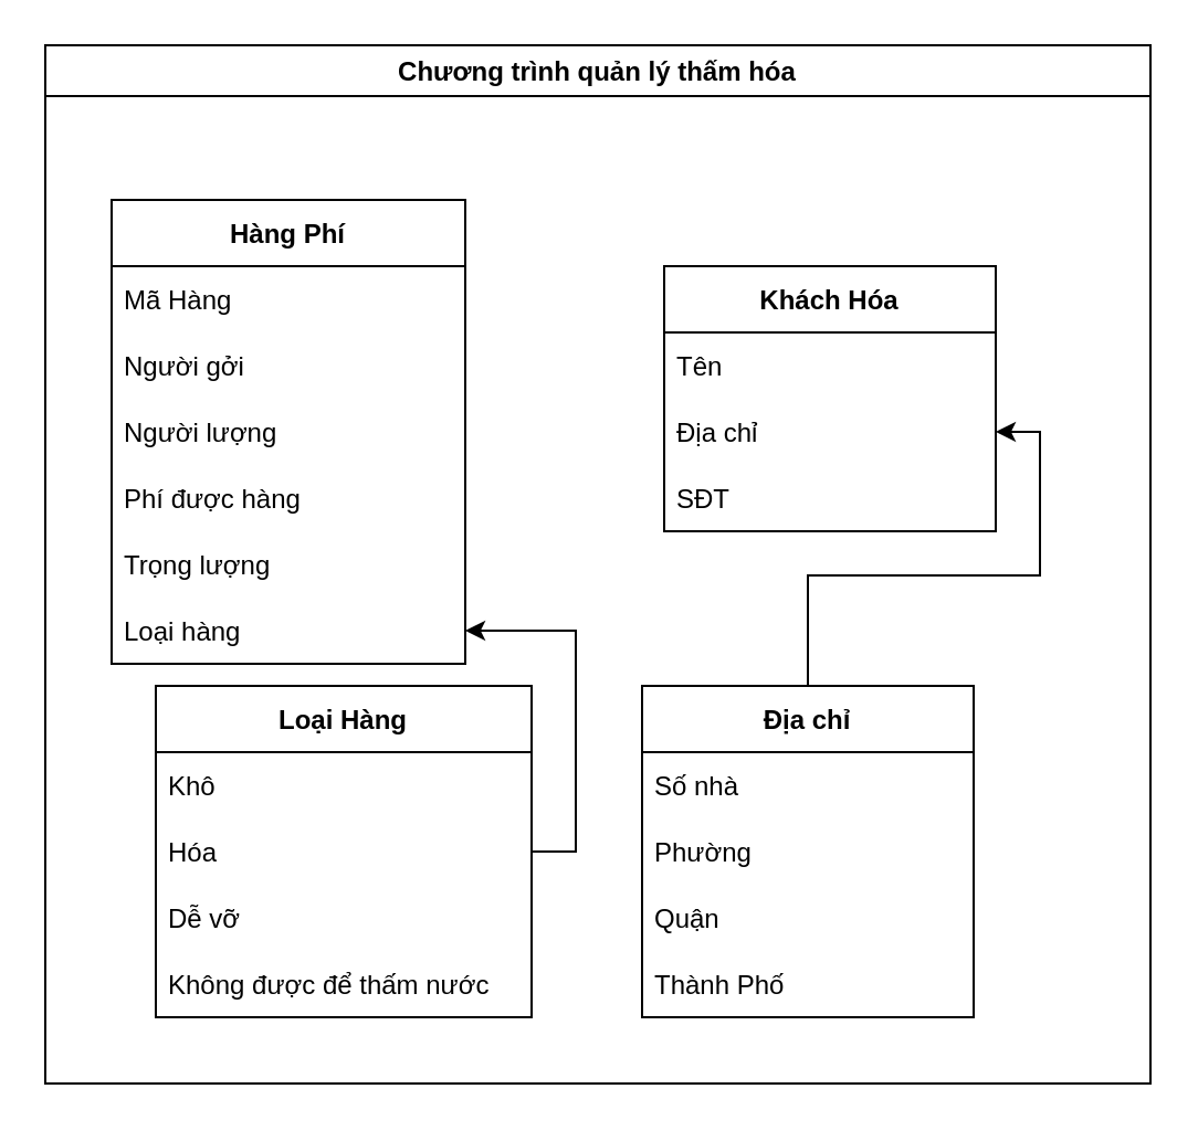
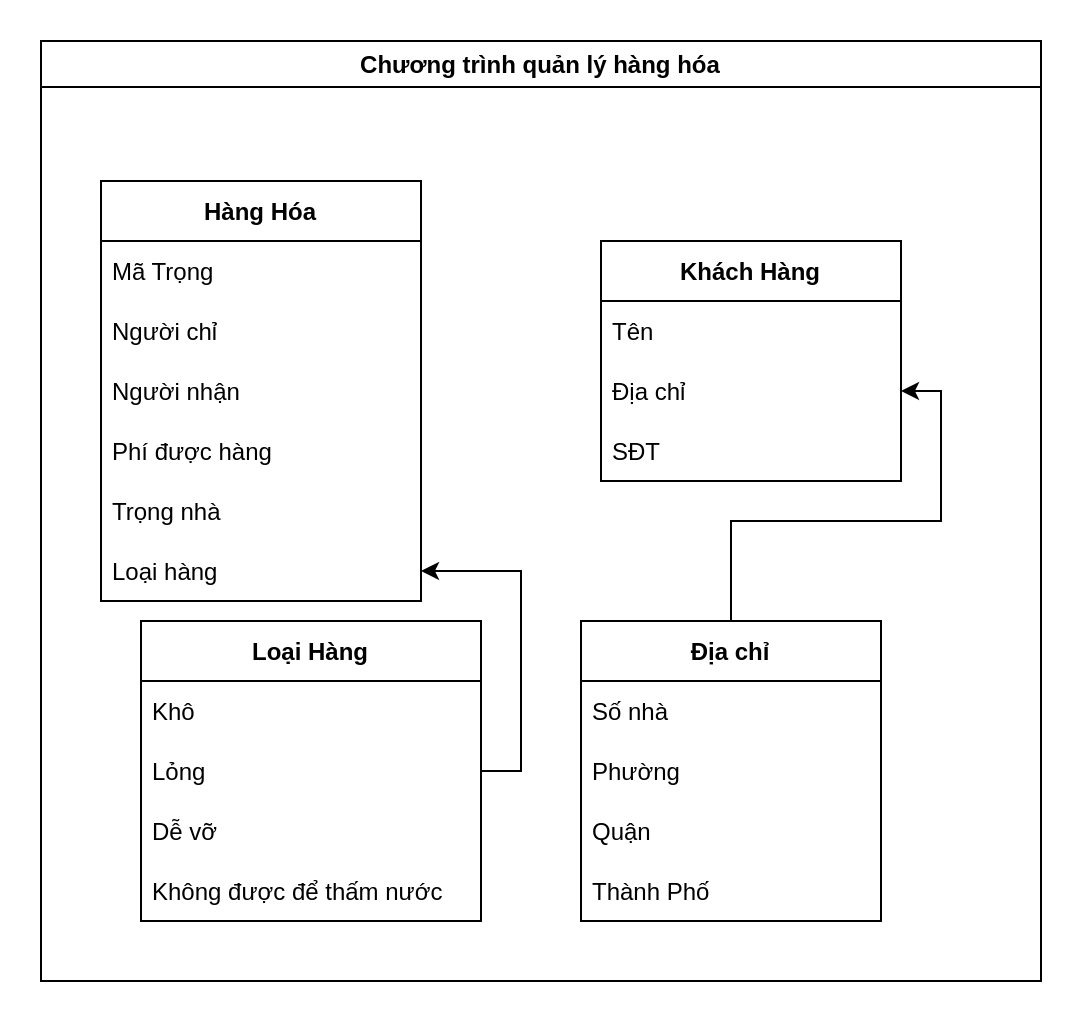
- <mxCell id="14" value="Chương trình quản lý thấm hóa" style="swimlane;" vertex="1" parent="1"><mxGeometry x="20" y="20" width="500" height="470" as="geometry" /></mxCell>
+ <mxCell id="14" value="Chương trình quản lý hàng hóa" style="swimlane;" vertex="1" parent="1"><mxGeometry x="20" y="20" width="500" height="470" as="geometry" /></mxCell>
- <mxCell id="6" value="Hàng Phí" style="swimlane;fontStyle=1;childLayout=stackLayout;horizontal=1;startSize=30;horizontalStack=0;resizeParent=1;resizeParentMax=0;resizeLast=0;collapsible=1;marginBottom=0;" vertex="1" parent="1"><mxGeometry x="50" y="90" width="160" height="210" as="geometry"><mxRectangle x="60" y="400" width="90" height="30" as="alternateBounds" /></mxGeometry></mxCell>
+ <mxCell id="6" value="Hàng Hóa" style="swimlane;fontStyle=1;childLayout=stackLayout;horizontal=1;startSize=30;horizontalStack=0;resizeParent=1;resizeParentMax=0;resizeLast=0;collapsible=1;marginBottom=0;" vertex="1" parent="1"><mxGeometry x="50" y="90" width="160" height="210" as="geometry"><mxRectangle x="60" y="400" width="90" height="30" as="alternateBounds" /></mxGeometry></mxCell>
- <mxCell id="7" value="Mã Hàng" style="text;strokeColor=none;fillColor=none;align=left;verticalAlign=middle;spacingLeft=4;spacingRight=4;overflow=hidden;points=[[0,0.5],[1,0.5]];portConstraint=eastwest;rotatable=0;" vertex="1" parent="6"><mxGeometry y="30" width="160" height="30" as="geometry" /></mxCell>
+ <mxCell id="7" value="Mã Trọng" style="text;strokeColor=none;fillColor=none;align=left;verticalAlign=middle;spacingLeft=4;spacingRight=4;overflow=hidden;points=[[0,0.5],[1,0.5]];portConstraint=eastwest;rotatable=0;" vertex="1" parent="6"><mxGeometry y="30" width="160" height="30" as="geometry" /></mxCell>
- <mxCell id="2" value="Khách Hóa" style="swimlane;fontStyle=1;childLayout=stackLayout;horizontal=1;startSize=30;horizontalStack=0;resizeParent=1;resizeParentMax=0;resizeLast=0;collapsible=1;marginBottom=0;" vertex="1" parent="1"><mxGeometry x="300" y="120" width="150" height="120" as="geometry"><mxRectangle x="60" y="400" width="90" height="30" as="alternateBounds" /></mxGeometry></mxCell>
+ <mxCell id="2" value="Khách Hàng" style="swimlane;fontStyle=1;childLayout=stackLayout;horizontal=1;startSize=30;horizontalStack=0;resizeParent=1;resizeParentMax=0;resizeLast=0;collapsible=1;marginBottom=0;" vertex="1" parent="1"><mxGeometry x="300" y="120" width="150" height="120" as="geometry"><mxRectangle x="60" y="400" width="90" height="30" as="alternateBounds" /></mxGeometry></mxCell>
- <mxCell id="8" value="Người gởi" style="text;strokeColor=none;fillColor=none;align=left;verticalAlign=middle;spacingLeft=4;spacingRight=4;overflow=hidden;points=[[0,0.5],[1,0.5]];portConstraint=eastwest;rotatable=0;" vertex="1" parent="6"><mxGeometry y="60" width="160" height="30" as="geometry" /></mxCell>
+ <mxCell id="8" value="Người chỉ" style="text;strokeColor=none;fillColor=none;align=left;verticalAlign=middle;spacingLeft=4;spacingRight=4;overflow=hidden;points=[[0,0.5],[1,0.5]];portConstraint=eastwest;rotatable=0;" vertex="1" parent="6"><mxGeometry y="60" width="160" height="30" as="geometry" /></mxCell>
- <mxCell id="9" value="Người lượng" style="text;strokeColor=none;fillColor=none;align=left;verticalAlign=middle;spacingLeft=4;spacingRight=4;overflow=hidden;points=[[0,0.5],[1,0.5]];portConstraint=eastwest;rotatable=0;" vertex="1" parent="6"><mxGeometry y="90" width="160" height="30" as="geometry" /></mxCell>
+ <mxCell id="9" value="Người nhận" style="text;strokeColor=none;fillColor=none;align=left;verticalAlign=middle;spacingLeft=4;spacingRight=4;overflow=hidden;points=[[0,0.5],[1,0.5]];portConstraint=eastwest;rotatable=0;" vertex="1" parent="6"><mxGeometry y="90" width="160" height="30" as="geometry" /></mxCell>
- <mxCell id="11" value="Trọng lượng" style="text;strokeColor=none;fillColor=none;align=left;verticalAlign=middle;spacingLeft=4;spacingRight=4;overflow=hidden;points=[[0,0.5],[1,0.5]];portConstraint=eastwest;rotatable=0;" vertex="1" parent="6"><mxGeometry y="150" width="160" height="30" as="geometry" /></mxCell>
+ <mxCell id="11" value="Trọng nhà" style="text;strokeColor=none;fillColor=none;align=left;verticalAlign=middle;spacingLeft=4;spacingRight=4;overflow=hidden;points=[[0,0.5],[1,0.5]];portConstraint=eastwest;rotatable=0;" vertex="1" parent="6"><mxGeometry y="150" width="160" height="30" as="geometry" /></mxCell>
- <mxCell id="22" value="Hóa" style="text;strokeColor=none;fillColor=none;align=left;verticalAlign=middle;spacingLeft=4;spacingRight=4;overflow=hidden;points=[[0,0.5],[1,0.5]];portConstraint=eastwest;rotatable=0;" vertex="1" parent="20"><mxGeometry y="60" width="170" height="30" as="geometry" /></mxCell>
+ <mxCell id="22" value="Lỏng" style="text;strokeColor=none;fillColor=none;align=left;verticalAlign=middle;spacingLeft=4;spacingRight=4;overflow=hidden;points=[[0,0.5],[1,0.5]];portConstraint=eastwest;rotatable=0;" vertex="1" parent="20"><mxGeometry y="60" width="170" height="30" as="geometry" /></mxCell>
